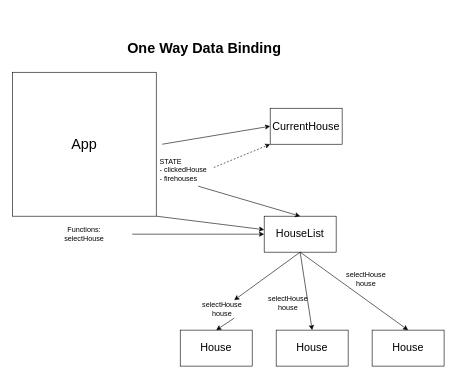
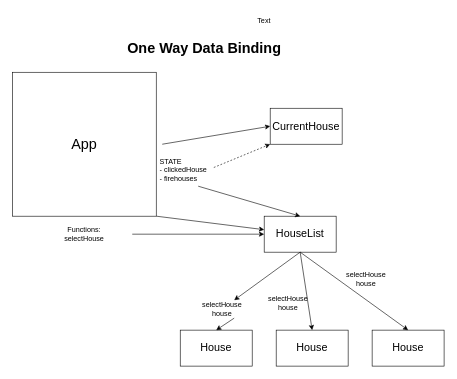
+ <mxCell id="20" value="Text" style="text;html=1;align=center;verticalAlign=middle;whiteSpace=wrap;rounded=0;" parent="1" vertex="1"><mxGeometry x="410" y="20" width="60" height="30" as="geometry" /></mxCell>
